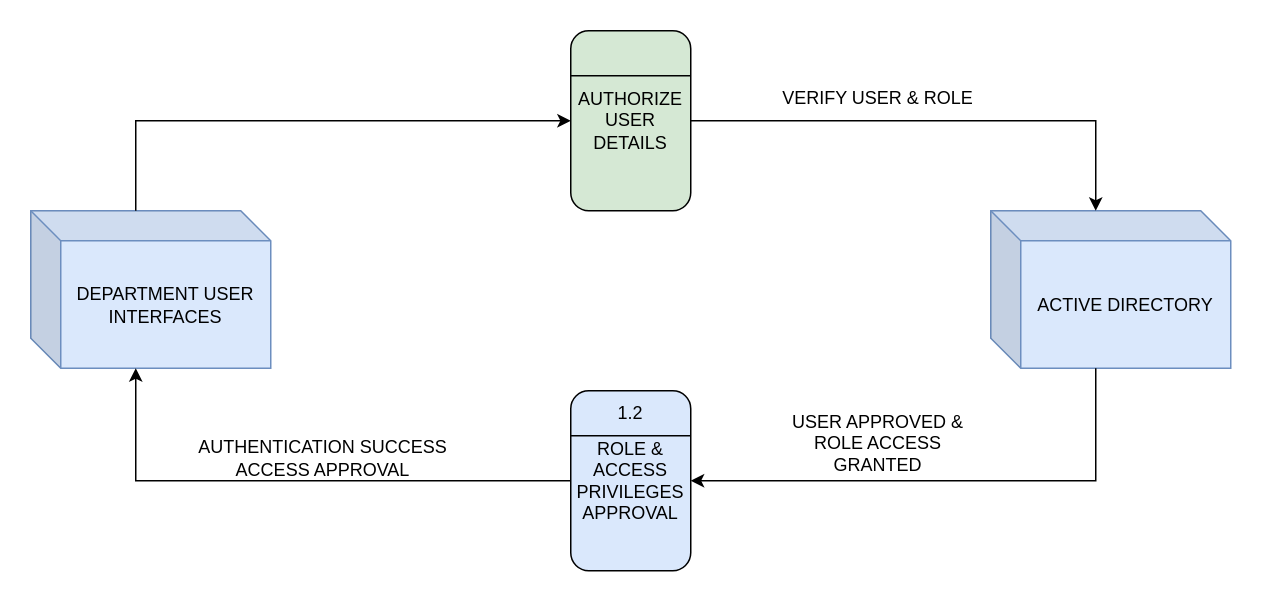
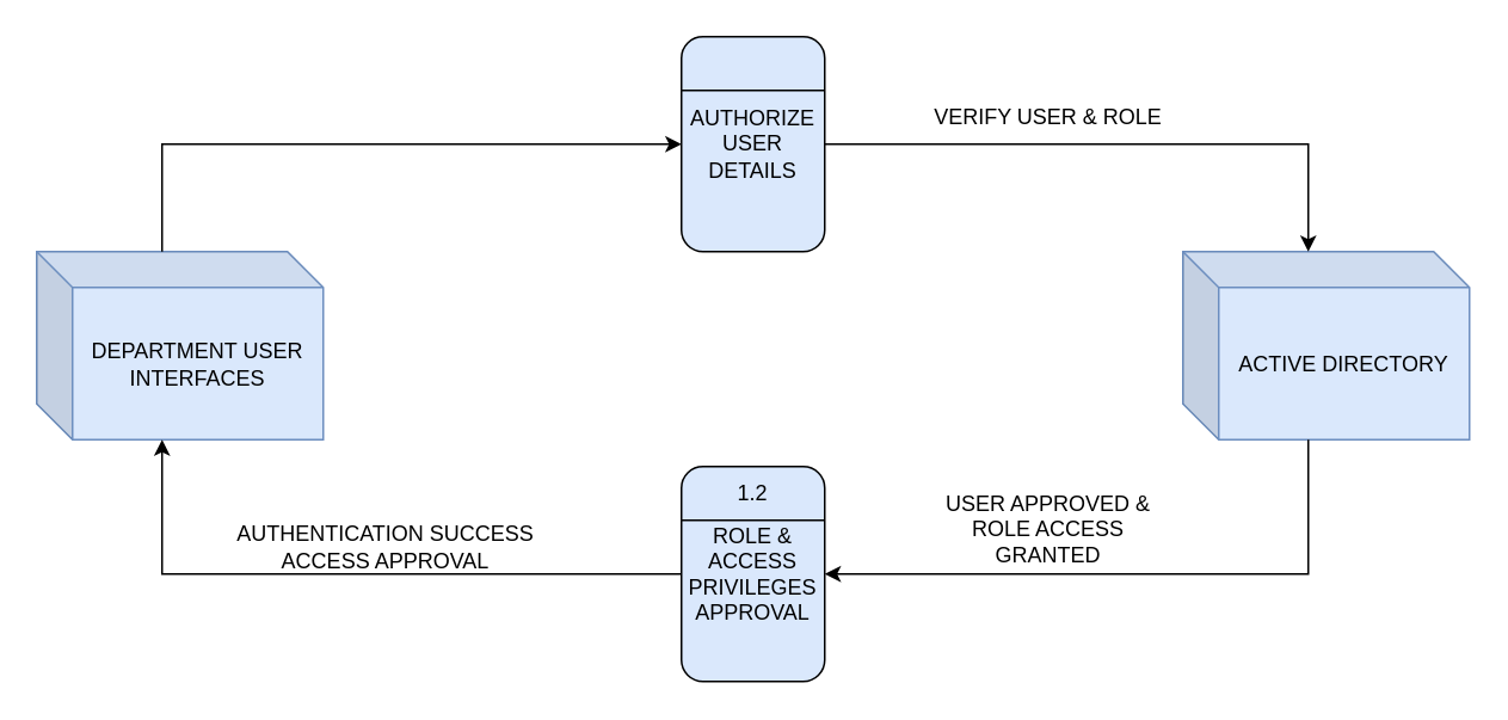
- <mxCell id="3" value="AUTHORIZE&lt;div&gt;USER&lt;/div&gt;&lt;div&gt;DETAILS&lt;/div&gt;" style="rounded=1;whiteSpace=wrap;html=1;fillColor=#d5e8d4;strokeColor=default;" parent="1" vertex="1"><mxGeometry x="380" y="20" width="80" height="120" as="geometry" /></mxCell>
+ <mxCell id="3" value="AUTHORIZE&lt;div&gt;USER&lt;/div&gt;&lt;div&gt;DETAILS&lt;/div&gt;" style="rounded=1;whiteSpace=wrap;html=1;fillColor=#dae8fc;strokeColor=default;" parent="1" vertex="1"><mxGeometry x="380" y="20" width="80" height="120" as="geometry" /></mxCell>
